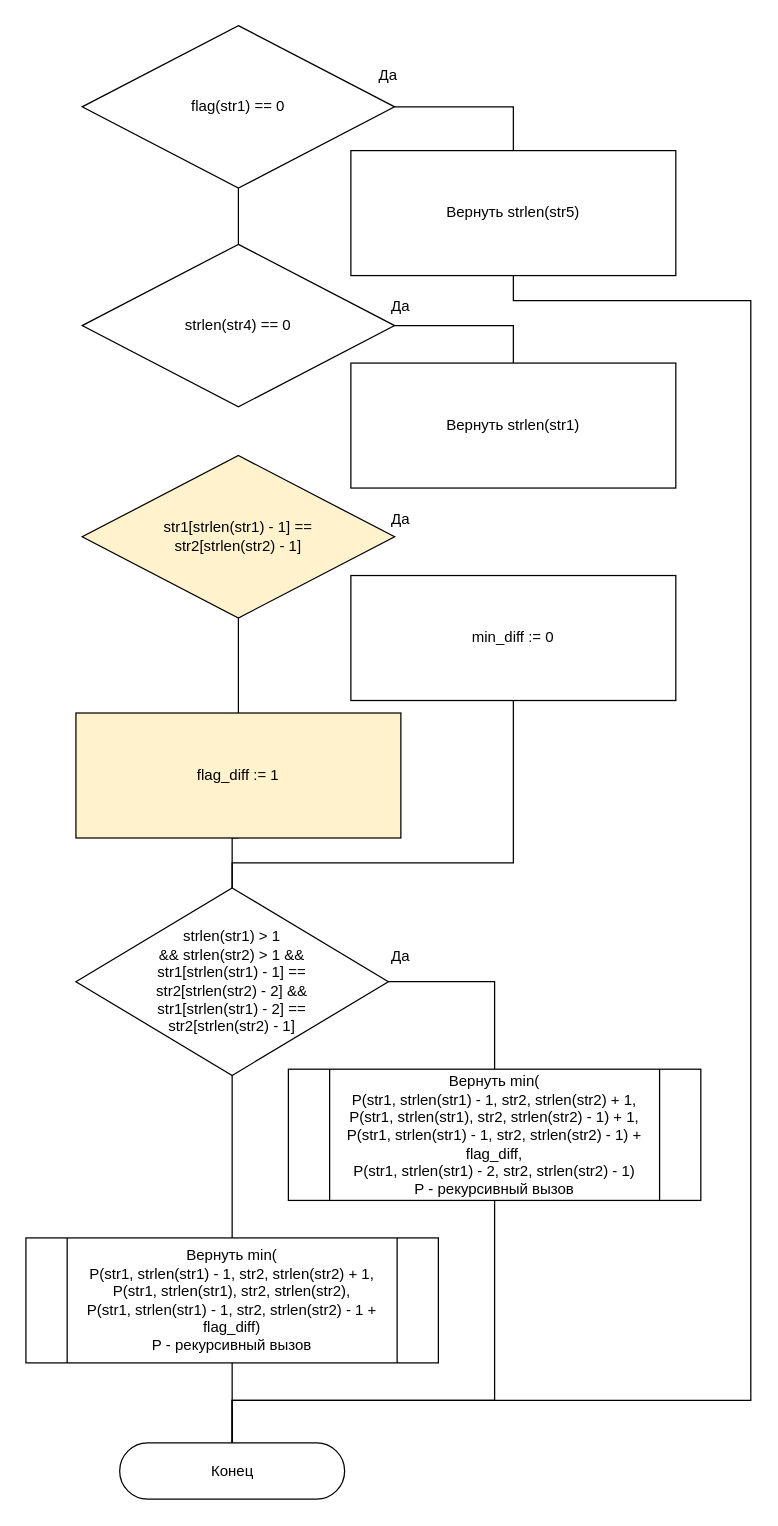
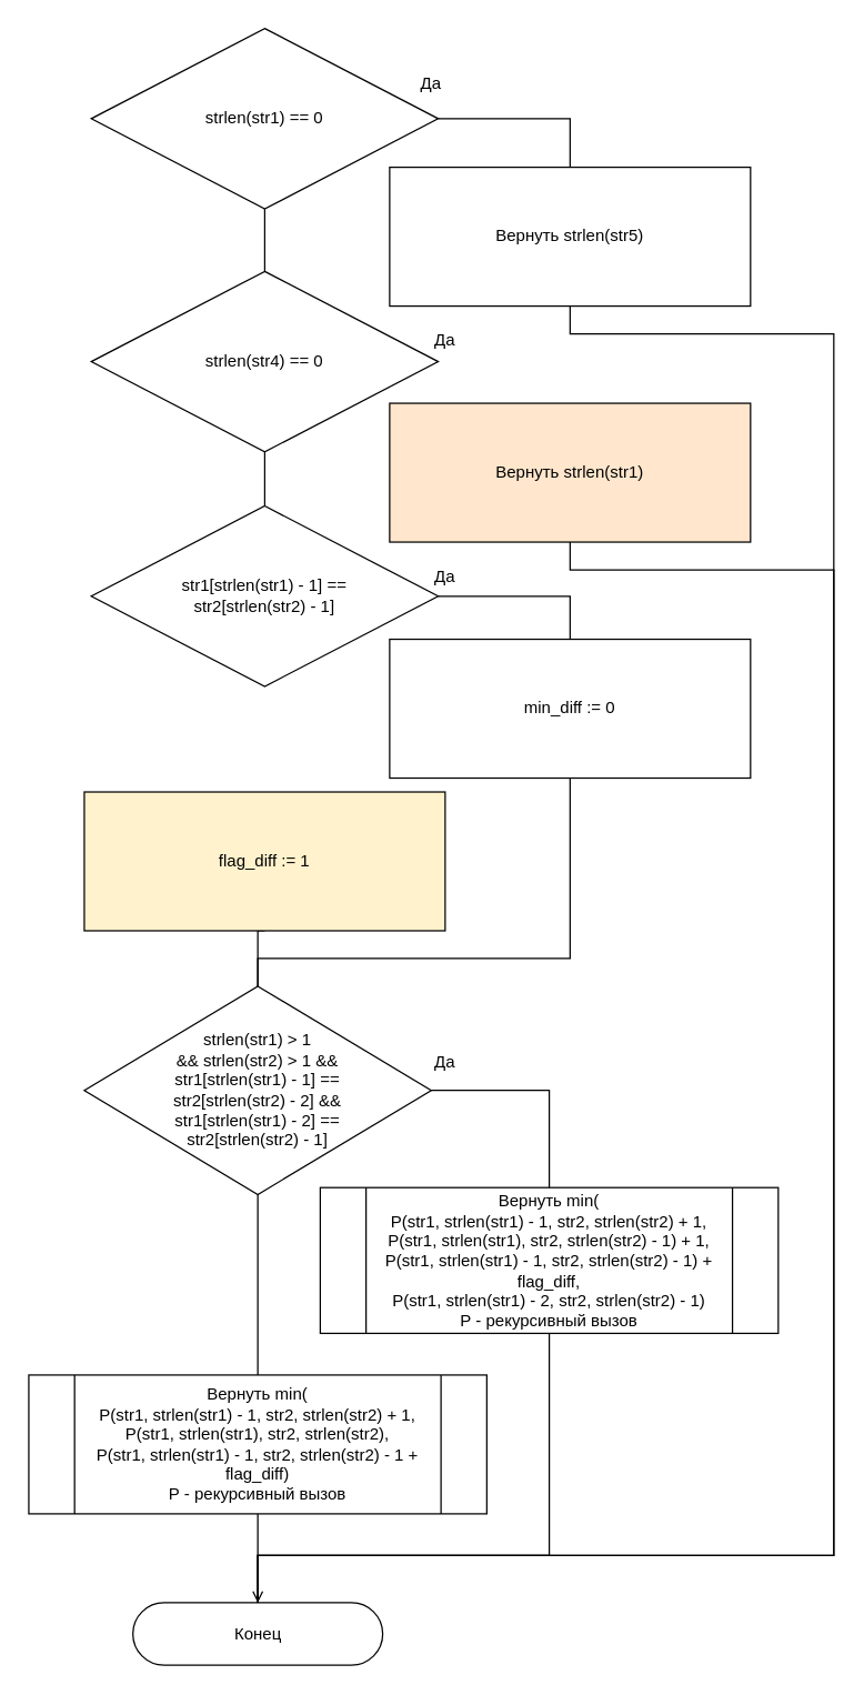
- <mxCell id="4" value="flag(str1) == 0" style="rhombus;whiteSpace=wrap;html=1;shadow=0;" parent="1" vertex="1"><mxGeometry x="65" y="20" width="250" height="130" as="geometry" /></mxCell>
+ <mxCell id="4" value="strlen(str1) == 0" style="rhombus;whiteSpace=wrap;html=1;shadow=0;" parent="1" vertex="1"><mxGeometry x="65" y="20" width="250" height="130" as="geometry" /></mxCell>
- <mxCell id="8" style="edgeStyle=orthogonalEdgeStyle;rounded=0;orthogonalLoop=1;jettySize=auto;html=1;exitX=1;exitY=0.5;exitDx=0;exitDy=0;entryX=0.5;entryY=0;entryDx=0;entryDy=0;endArrow=none;endFill=0;" parent="1" source="10" target="12" edge="1"><mxGeometry relative="1" as="geometry" /></mxCell>
- <mxCell id="12" value="Вернуть strlen(str1)" style="rounded=0;whiteSpace=wrap;html=1;" parent="1" vertex="1"><mxGeometry x="280" y="290" width="260" height="100" as="geometry" /></mxCell>
+ <mxCell id="12" value="Вернуть strlen(str1)" style="rounded=0;whiteSpace=wrap;html=1;fillColor=#ffe6cc;" parent="1" vertex="1"><mxGeometry x="280" y="290" width="260" height="100" as="geometry" /></mxCell>
+ <mxCell id="9" style="edgeStyle=orthogonalEdgeStyle;rounded=0;orthogonalLoop=1;jettySize=auto;html=1;exitX=0.5;exitY=1;exitDx=0;exitDy=0;entryX=0.5;entryY=0;entryDx=0;entryDy=0;endArrow=none;endFill=0;" parent="1" source="10" target="15" edge="1"><mxGeometry relative="1" as="geometry" /></mxCell>
- <mxCell id="6" style="edgeStyle=orthogonalEdgeStyle;rounded=0;orthogonalLoop=1;jettySize=auto;html=1;exitX=0.5;exitY=1;exitDx=0;exitDy=0;entryX=0.5;entryY=0.5;entryDx=0;entryDy=-22.5;entryPerimeter=0;endArrow=none;endFill=0;" parent="1" source="7" target="30" edge="1"><mxGeometry relative="1" as="geometry"><Array as="points"><mxPoint x="410" y="240" /><mxPoint x="600" y="240" /><mxPoint x="600" y="1120" /><mxPoint x="185" y="1120" /></Array></mxGeometry></mxCell>
+ <mxCell id="6" style="edgeStyle=orthogonalEdgeStyle;rounded=0;orthogonalLoop=1;jettySize=auto;html=1;exitX=0.5;exitY=1;exitDx=0;exitDy=0;entryX=0.5;entryY=0.5;entryDx=0;entryDy=-22.5;entryPerimeter=0;endArrow=open;endFill=0;" parent="1" source="7" target="30" edge="1"><mxGeometry relative="1" as="geometry"><Array as="points"><mxPoint x="410" y="240" /><mxPoint x="600" y="240" /><mxPoint x="600" y="1120" /><mxPoint x="185" y="1120" /></Array></mxGeometry></mxCell>
+ <mxCell id="11" style="edgeStyle=orthogonalEdgeStyle;rounded=0;orthogonalLoop=1;jettySize=auto;html=1;exitX=0.5;exitY=1;exitDx=0;exitDy=0;entryX=0.5;entryY=0.5;entryDx=0;entryDy=-22.5;entryPerimeter=0;endArrow=none;endFill=0;" parent="1" source="12" target="30" edge="1"><mxGeometry relative="1" as="geometry"><Array as="points"><mxPoint x="410" y="410" /><mxPoint x="600" y="410" /><mxPoint x="600" y="1120" /><mxPoint x="185" y="1120" /></Array></mxGeometry></mxCell>
- <mxCell id="15" value="str1[strlen(str1) - 1] ==&lt;br&gt;str2[strlen(str2) - 1]" style="rhombus;whiteSpace=wrap;html=1;shadow=0;fillColor=#fff2cc;" parent="1" vertex="1"><mxGeometry x="65" y="364" width="250" height="130" as="geometry" /></mxCell>
+ <mxCell id="15" value="str1[strlen(str1) - 1] ==&lt;br&gt;str2[strlen(str2) - 1]" style="rhombus;whiteSpace=wrap;html=1;shadow=0;" parent="1" vertex="1"><mxGeometry x="65" y="364" width="250" height="130" as="geometry" /></mxCell>
+ <mxCell id="13" style="edgeStyle=orthogonalEdgeStyle;rounded=0;orthogonalLoop=1;jettySize=auto;html=1;exitX=1;exitY=0.5;exitDx=0;exitDy=0;entryX=0.5;entryY=0;entryDx=0;entryDy=0;endArrow=none;endFill=0;" parent="1" source="15" target="19" edge="1"><mxGeometry relative="1" as="geometry" /></mxCell>
- <mxCell id="14" style="edgeStyle=orthogonalEdgeStyle;rounded=0;orthogonalLoop=1;jettySize=auto;html=1;exitX=0.5;exitY=1;exitDx=0;exitDy=0;entryX=0.5;entryY=0;entryDx=0;entryDy=0;endArrow=none;endFill=0;" parent="1" source="15" target="21" edge="1"><mxGeometry relative="1" as="geometry" /></mxCell>
